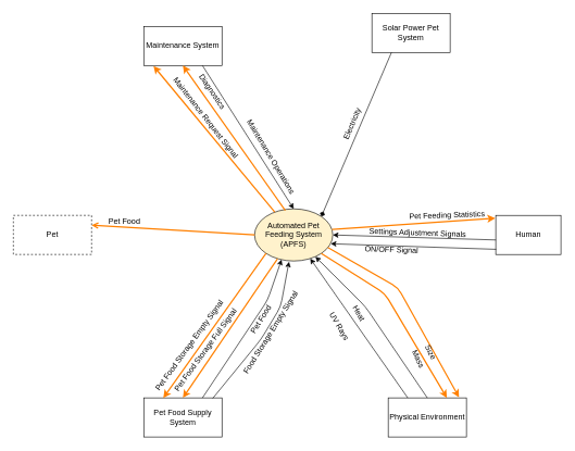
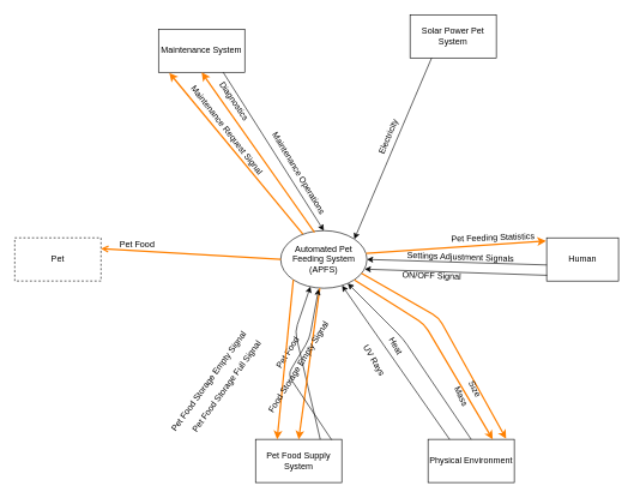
- <mxCell id="26" value="" style="endArrow=diamond;html=1;exitX=0.25;exitY=1;exitDx=0;exitDy=0;entryX=1;entryY=0;entryDx=0;entryDy=0;" parent="1" source="8" target="2" edge="1"><mxGeometry width="50" height="50" relative="1" as="geometry"><mxPoint x="540" y="210" as="sourcePoint" /><mxPoint x="590" y="160" as="targetPoint" /></mxGeometry></mxCell>
+ <mxCell id="26" value="" style="endArrow=classic;html=1;exitX=0.25;exitY=1;exitDx=0;exitDy=0;entryX=1;entryY=0;entryDx=0;entryDy=0;" parent="1" source="8" target="2" edge="1"><mxGeometry width="50" height="50" relative="1" as="geometry"><mxPoint x="540" y="210" as="sourcePoint" /><mxPoint x="590" y="160" as="targetPoint" /></mxGeometry></mxCell>
- <mxCell id="2" value="Automated Pet Feeding System (APFS)" style="ellipse;whiteSpace=wrap;html=1;fillColor=#fff2cc;" parent="1" vertex="1"><mxGeometry x="390" y="320" width="120" height="80" as="geometry" /></mxCell>
+ <mxCell id="2" value="Automated Pet Feeding System (APFS)" style="ellipse;whiteSpace=wrap;html=1;" parent="1" vertex="1"><mxGeometry x="390" y="320" width="120" height="80" as="geometry" /></mxCell>
- <mxCell id="6" value="Pet Food Supply System" style="whiteSpace=wrap;html=1;" parent="1" vertex="1"><mxGeometry x="220" y="610" width="120" height="60" as="geometry" /></mxCell>
+ <mxCell id="6" value="Pet Food Supply System" style="whiteSpace=wrap;html=1;" parent="1" vertex="1"><mxGeometry x="355" y="610" width="120" height="60" as="geometry" /></mxCell>
